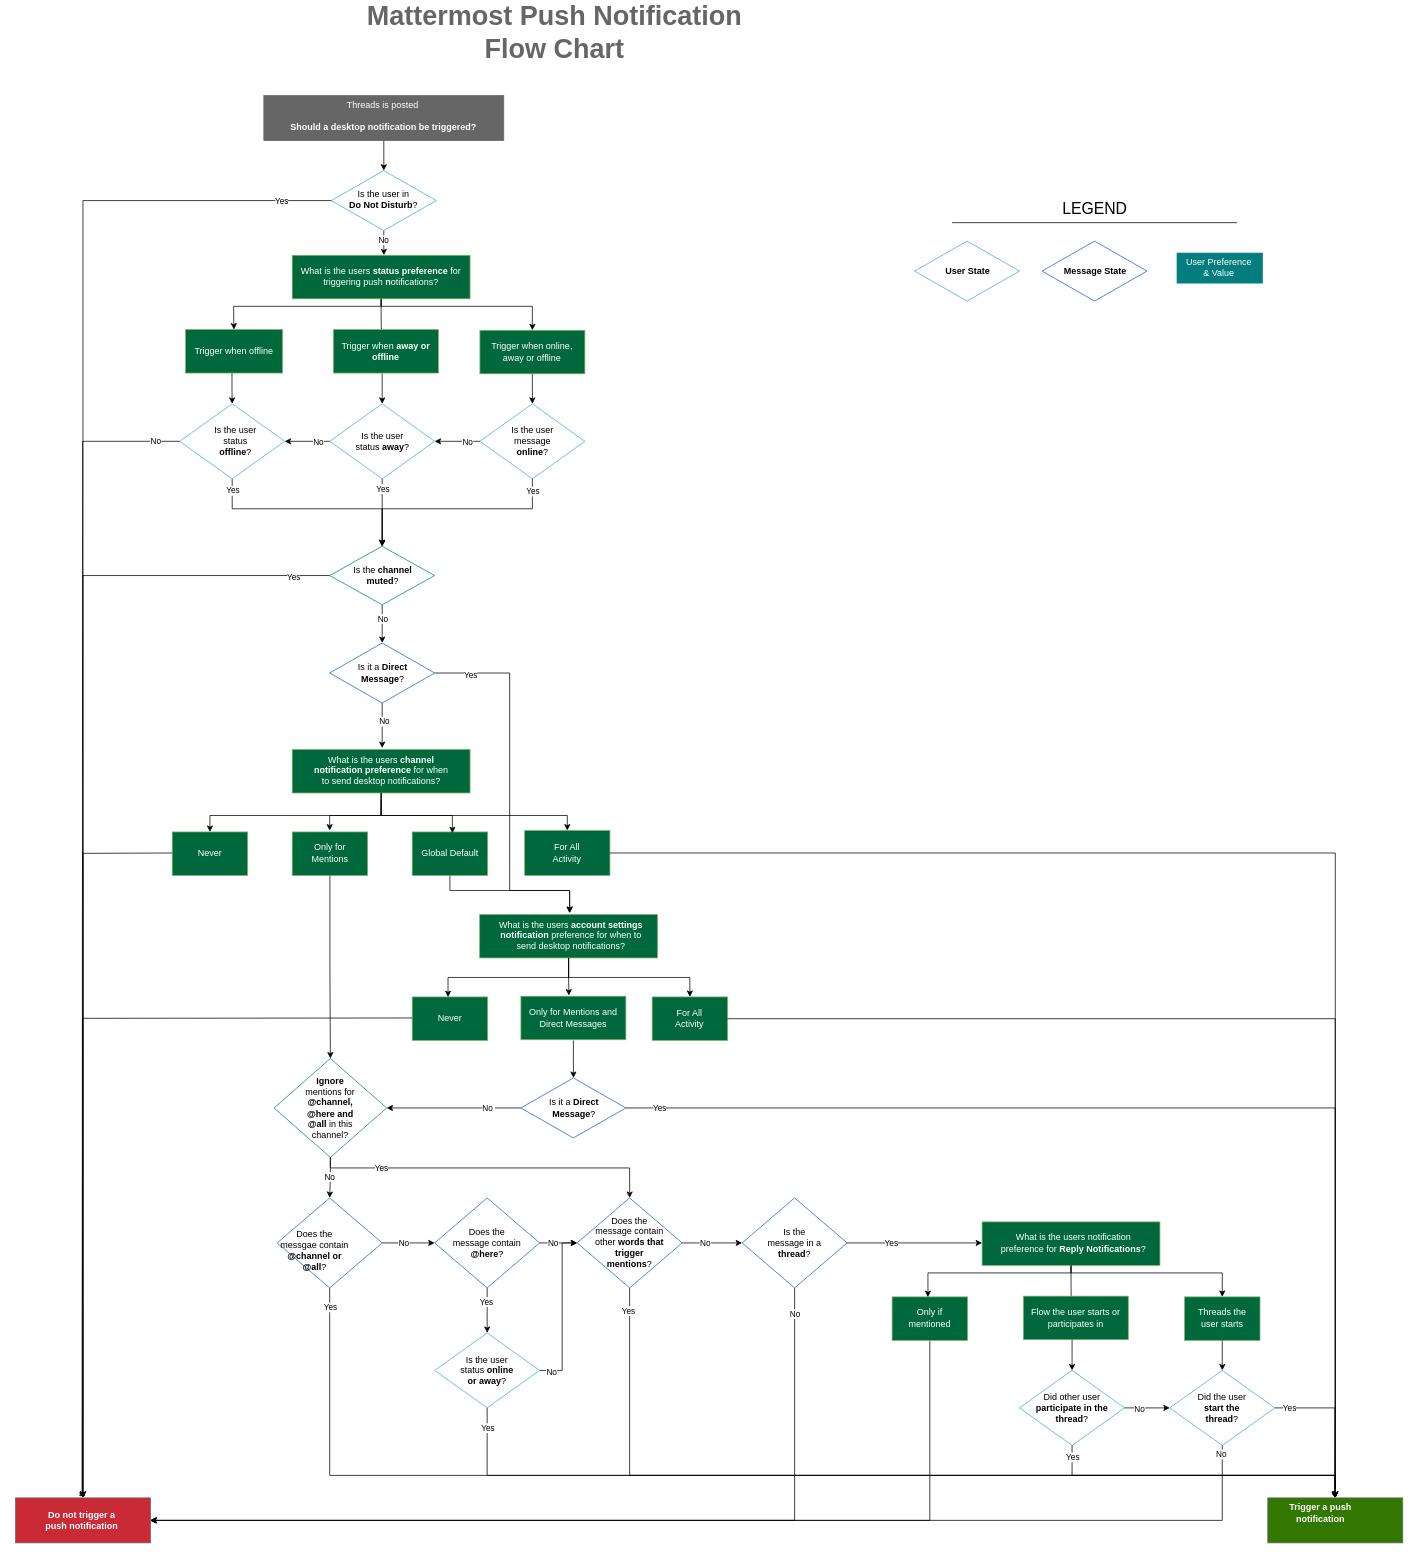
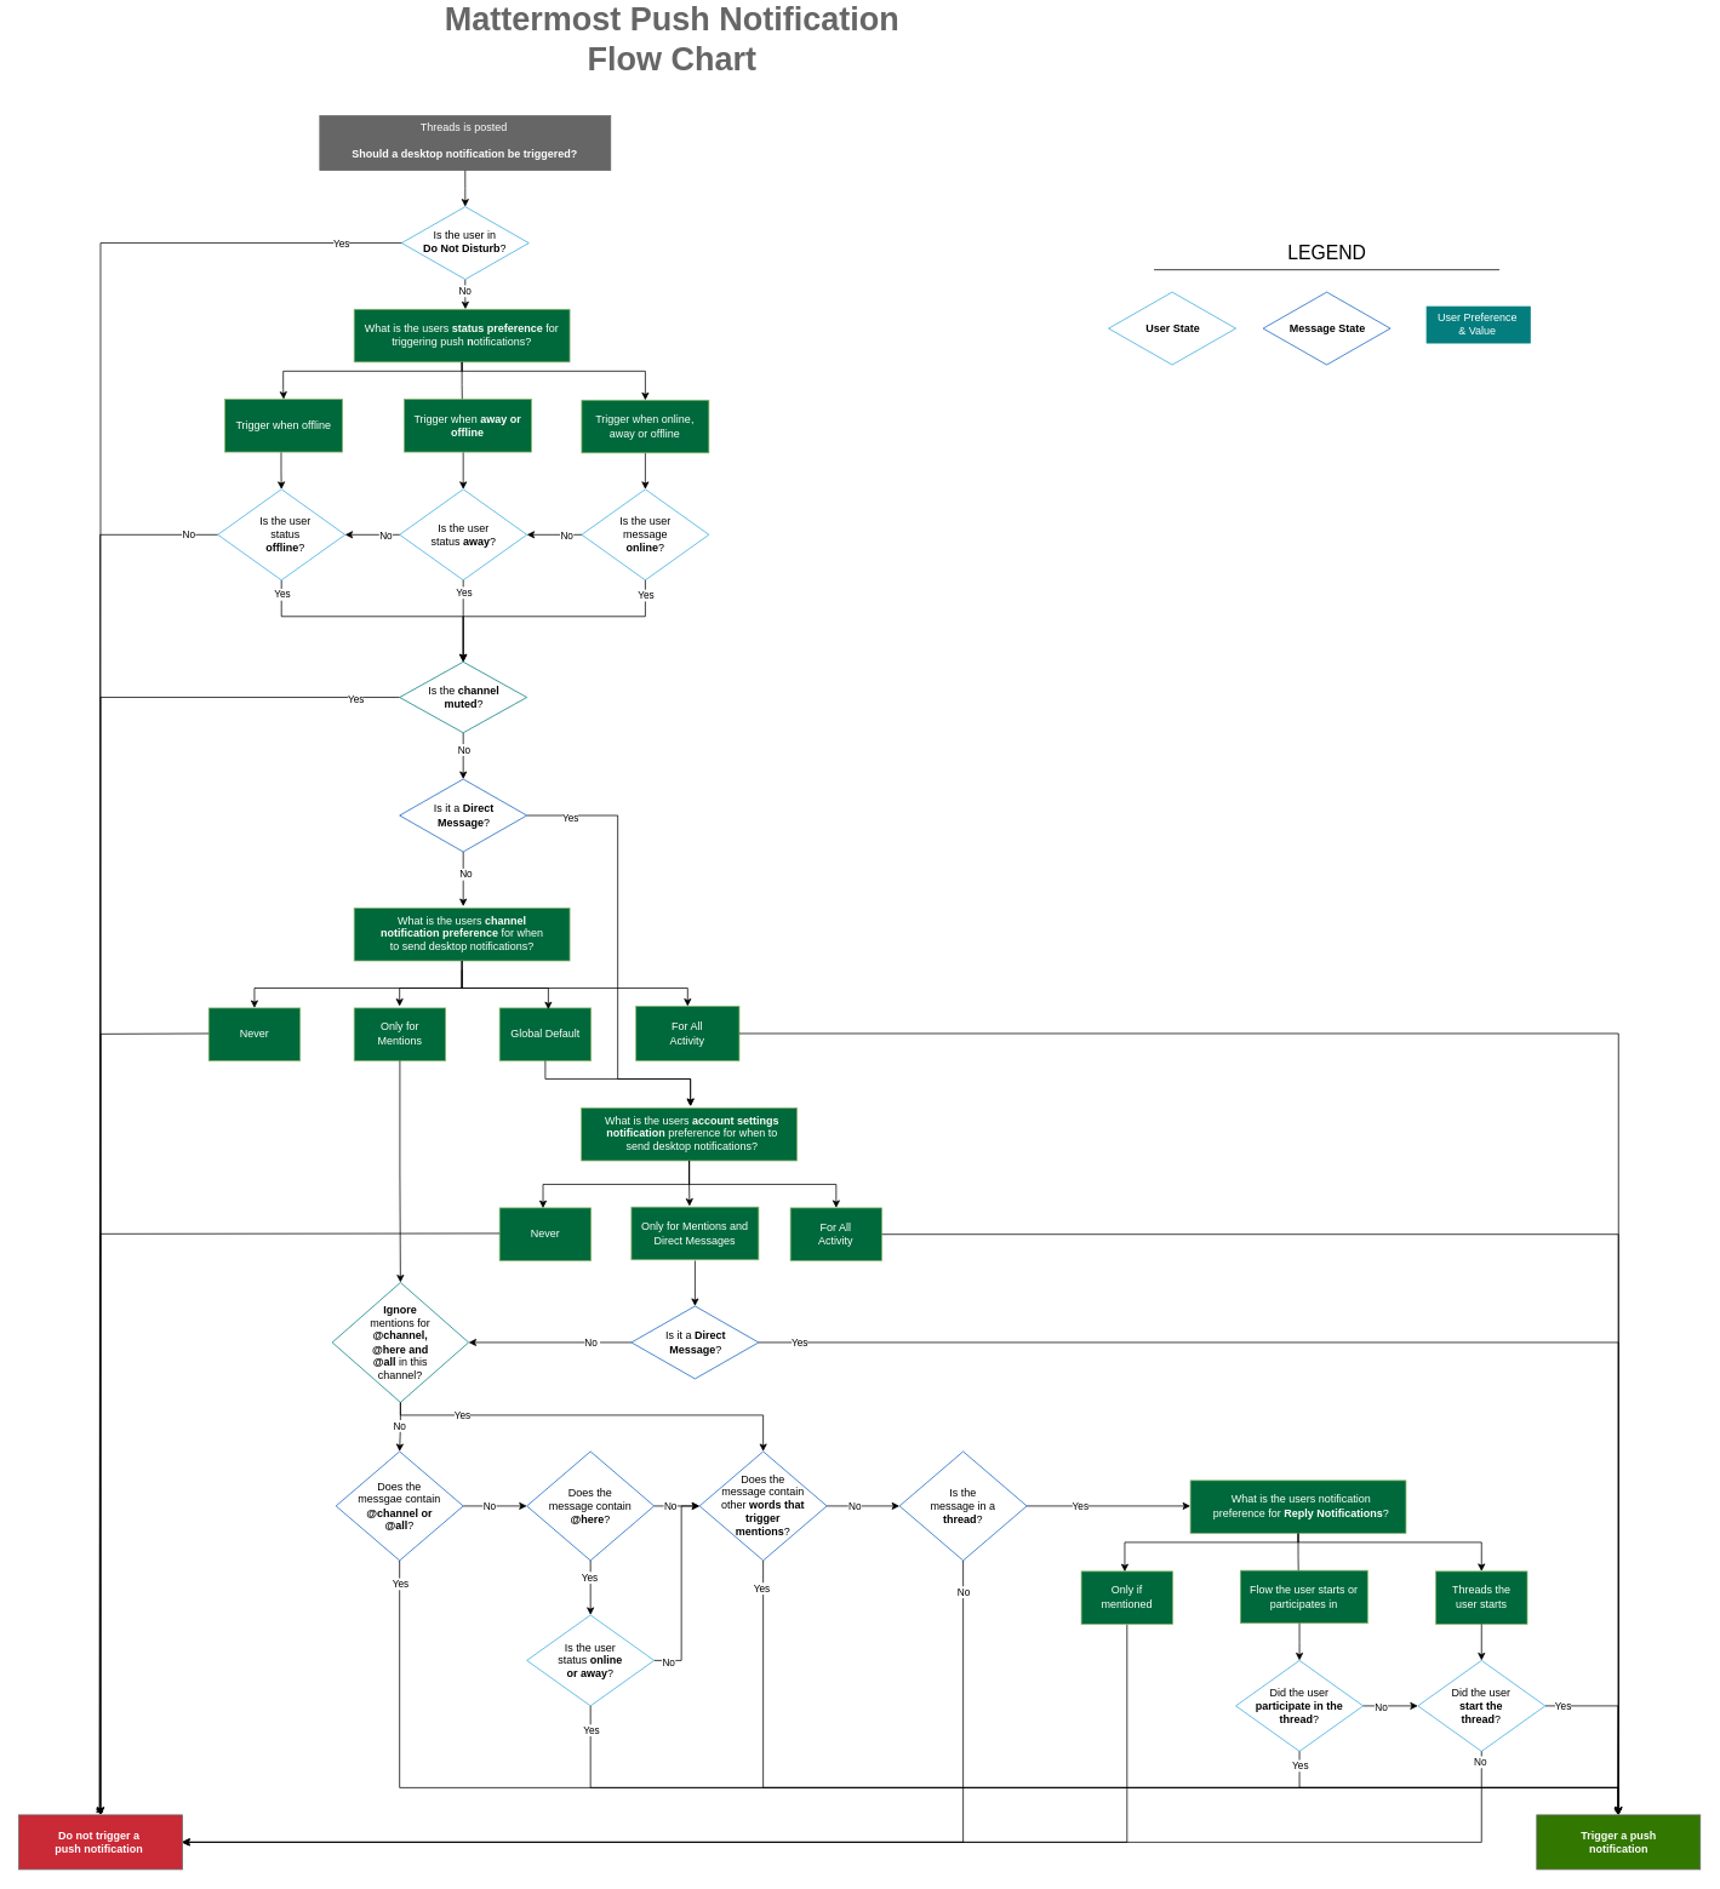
- <mxCell id="91" value="Does the messgae contain &lt;b&gt;@channel or @all&lt;/b&gt;?" style="text;html=1;align=center;verticalAlign=middle;whiteSpace=wrap;rounded=0;" vertex="1" parent="87"><mxGeometry x="3" y="47.5" width="94" height="45" as="geometry" /></mxCell>
+ <mxCell id="91" value="Does the messgae contain &lt;b&gt;@channel or @all&lt;/b&gt;?" style="text;html=1;align=center;verticalAlign=middle;whiteSpace=wrap;rounded=0;" vertex="1" parent="87"><mxGeometry x="23" y="37.5" width="94" height="45" as="geometry" /></mxCell>
- <mxCell id="70" value="Did other user &lt;b&gt;participate in the thread&lt;/b&gt;?" style="text;html=1;align=center;verticalAlign=middle;whiteSpace=wrap;rounded=0;" vertex="1" parent="68"><mxGeometry x="15" y="31.25" width="110" height="37.5" as="geometry" /></mxCell>
+ <mxCell id="70" value="Did the user &lt;b&gt;participate in the thread&lt;/b&gt;?" style="text;html=1;align=center;verticalAlign=middle;whiteSpace=wrap;rounded=0;" vertex="1" parent="68"><mxGeometry x="15" y="31.25" width="110" height="37.5" as="geometry" /></mxCell>
- <mxCell id="145" value="Trigger a push notification" style="text;html=1;align=center;verticalAlign=middle;whiteSpace=wrap;rounded=0;fontColor=#FFFFFF;fontStyle=1" vertex="1" parent="143"><mxGeometry x="14.69" y="7" width="110.63" height="30" as="geometry" /></mxCell>
+ <mxCell id="145" value="Trigger a push notification" style="text;html=1;align=center;verticalAlign=middle;whiteSpace=wrap;rounded=0;fontColor=#FFFFFF;fontStyle=1" vertex="1" parent="143"><mxGeometry x="34.69" y="17" width="110.63" height="30" as="geometry" /></mxCell>
